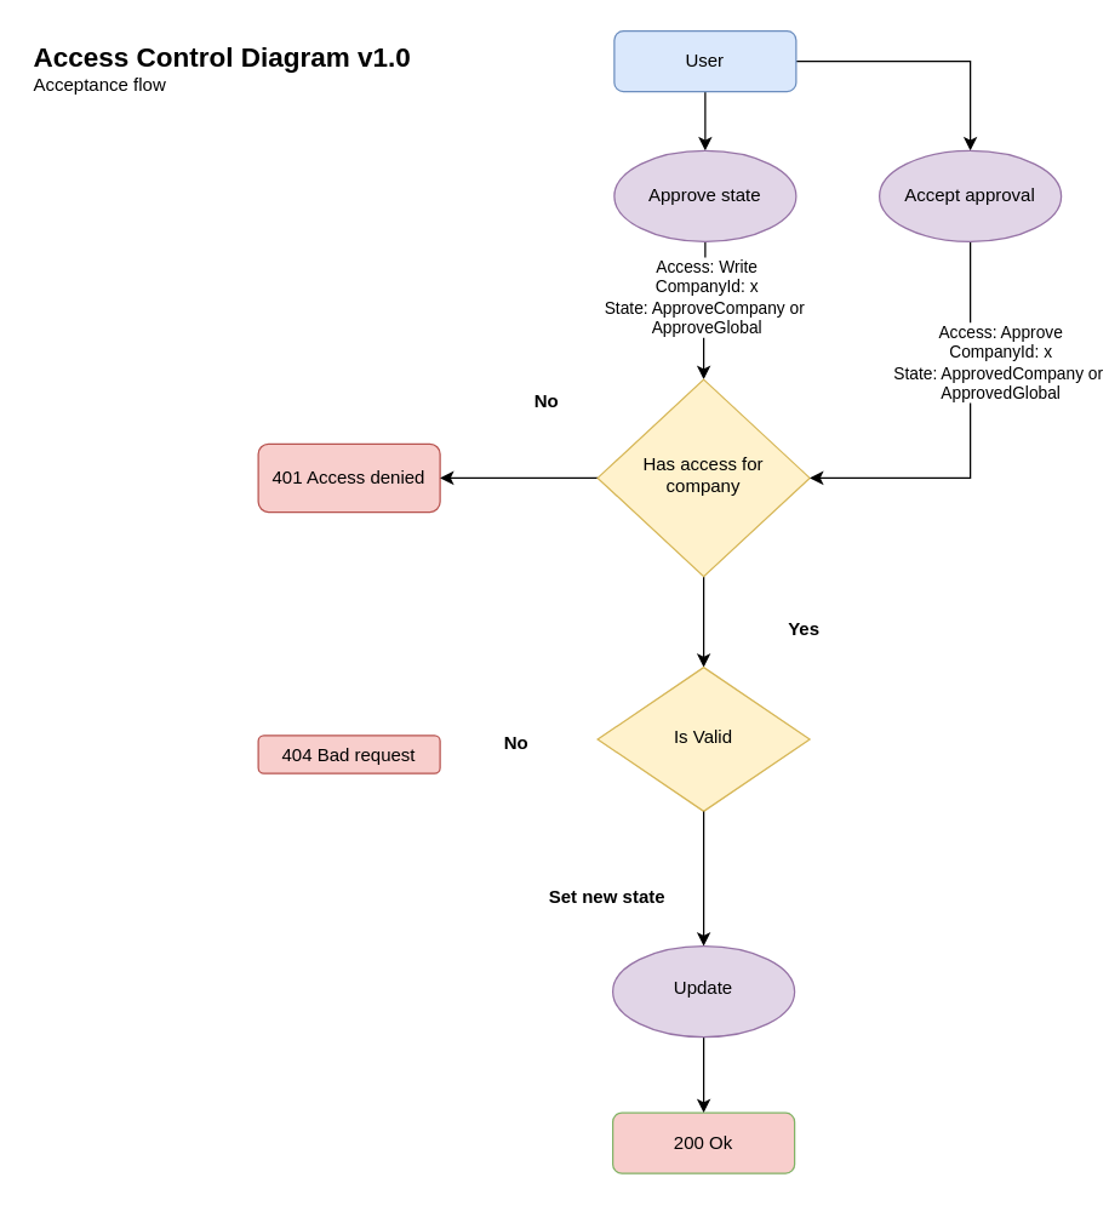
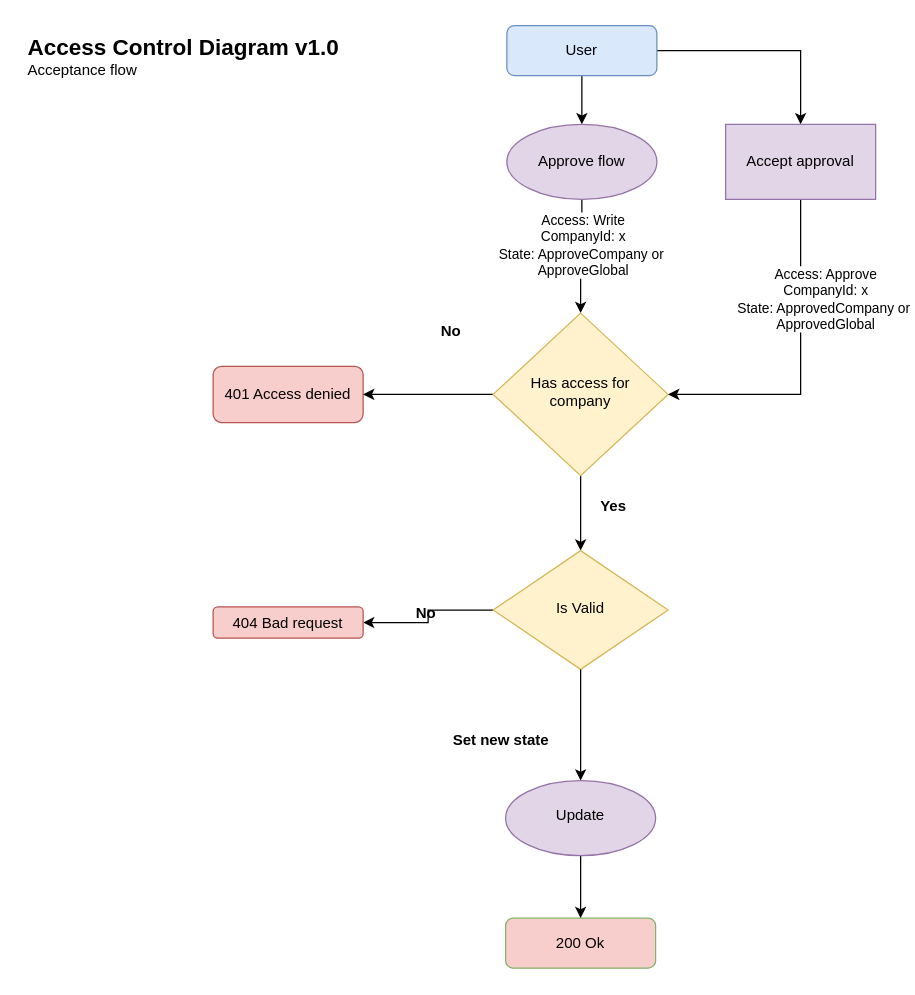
- <mxCell id="14" value="Approve state" style="ellipse;whiteSpace=wrap;html=1;rounded=1;glass=0;strokeWidth=1;shadow=0;fillColor=#e1d5e7;strokeColor=#9673a6;" vertex="1" parent="1"><mxGeometry x="405" y="99" width="120" height="60" as="geometry" /></mxCell>
+ <mxCell id="14" value="Approve flow" style="ellipse;whiteSpace=wrap;html=1;rounded=1;glass=0;strokeWidth=1;shadow=0;fillColor=#e1d5e7;strokeColor=#9673a6;" vertex="1" parent="1"><mxGeometry x="405" y="99" width="120" height="60" as="geometry" /></mxCell>
- <mxCell id="25" value="Accept approval" style="ellipse;whiteSpace=wrap;html=1;rounded=1;glass=0;strokeWidth=1;shadow=0;fillColor=#e1d5e7;strokeColor=#9673a6;" vertex="1" parent="1"><mxGeometry x="580" y="99" width="120" height="60" as="geometry" /></mxCell>
+ <mxCell id="25" value="Accept approval" style="whiteSpace=wrap;html=1;glass=0;strokeWidth=1;shadow=0;fillColor=#e1d5e7;strokeColor=#9673a6;rounded=0;" vertex="1" parent="1"><mxGeometry x="580" y="99" width="120" height="60" as="geometry" /></mxCell>
- <mxCell id="16" value="&lt;b&gt;Yes&lt;/b&gt;" style="text;html=1;align=center;verticalAlign=middle;resizable=0;points=[];autosize=1;strokeColor=none;fillColor=none;" vertex="1" parent="1"><mxGeometry x="510" y="400" width="40" height="30" as="geometry" /></mxCell>
+ <mxCell id="16" value="&lt;b&gt;Yes&lt;/b&gt;" style="text;html=1;align=center;verticalAlign=middle;resizable=0;points=[];autosize=1;strokeColor=none;fillColor=none;" vertex="1" parent="1"><mxGeometry x="470" y="390" width="40" height="30" as="geometry" /></mxCell>
+ <mxCell id="12" style="edgeStyle=orthogonalEdgeStyle;rounded=0;orthogonalLoop=1;jettySize=auto;html=1;exitX=0;exitY=0.5;exitDx=0;exitDy=0;entryX=1;entryY=0.5;entryDx=0;entryDy=0;" edge="1" parent="1" source="13" target="17"><mxGeometry relative="1" as="geometry" /></mxCell>
